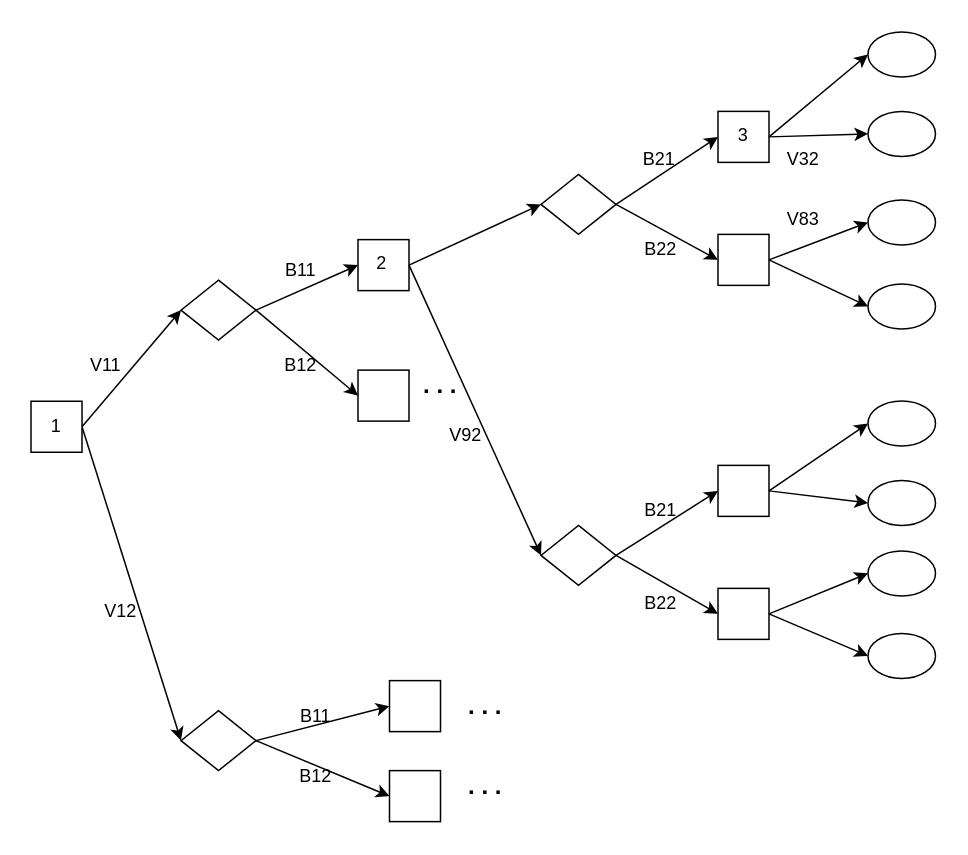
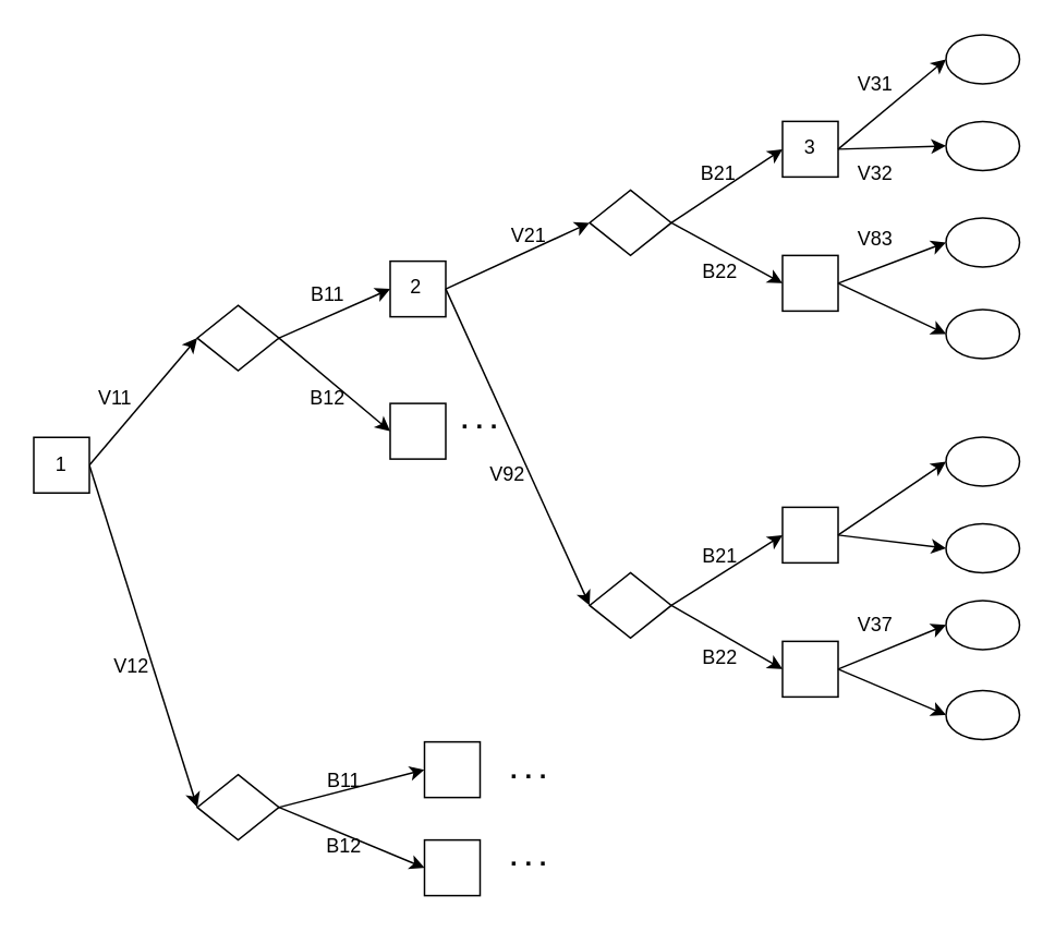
+ <mxCell id="43" value="V31" style="text;html=1;strokeColor=none;fillColor=none;align=center;verticalAlign=middle;whiteSpace=wrap;rounded=0;" parent="1" vertex="1"><mxGeometry x="525" y="40.75" width="20" height="20" as="geometry" /></mxCell>
+ <mxCell id="41" value="V21" style="text;html=1;strokeColor=none;fillColor=none;align=center;verticalAlign=middle;whiteSpace=wrap;rounded=0;" parent="1" vertex="1"><mxGeometry x="313" y="134.25" width="20" height="20" as="geometry" /></mxCell>
+ <mxCell id="46" value="V37" style="text;html=1;strokeColor=none;fillColor=none;align=center;verticalAlign=middle;whiteSpace=wrap;rounded=0;" parent="1" vertex="1"><mxGeometry x="525" y="371.75" width="20" height="20" as="geometry" /></mxCell>
